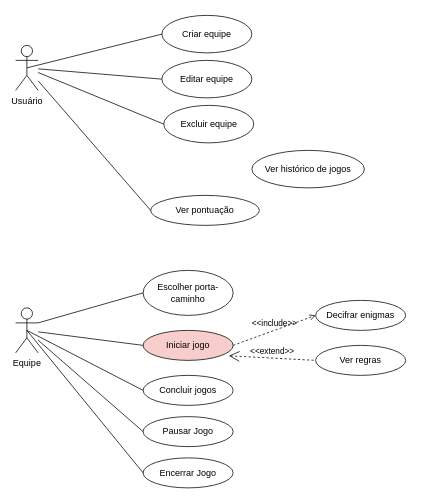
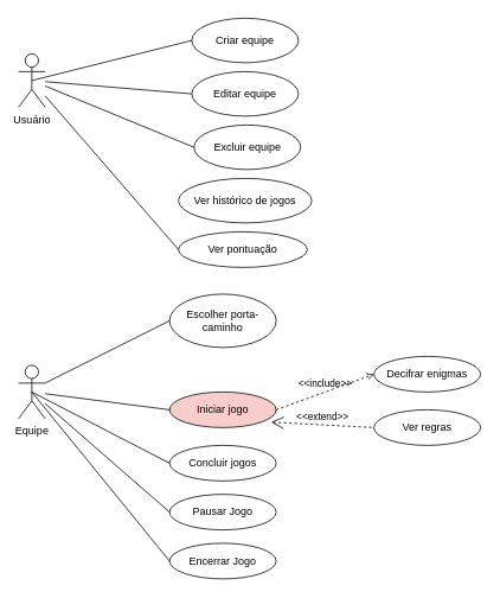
- <mxCell id="7" value="Ver histórico de jogos" style="ellipse;whiteSpace=wrap;html=1;" vertex="1" parent="1"><mxGeometry x="335" y="200" width="150" height="50" as="geometry" /></mxCell>
+ <mxCell id="7" value="Ver histórico de jogos" style="ellipse;whiteSpace=wrap;html=1;" vertex="1" parent="1"><mxGeometry x="200" y="200" width="150" height="50" as="geometry" /></mxCell>
- <mxCell id="13" value="Escolher porta-caminho" style="ellipse;whiteSpace=wrap;html=1;" vertex="1" parent="1"><mxGeometry x="190" y="360" width="120" height="60" as="geometry" /></mxCell>
+ <mxCell id="13" value="Escolher porta-caminho" style="ellipse;whiteSpace=wrap;html=1;" vertex="1" parent="1"><mxGeometry x="190" y="330" width="120" height="60" as="geometry" /></mxCell>
